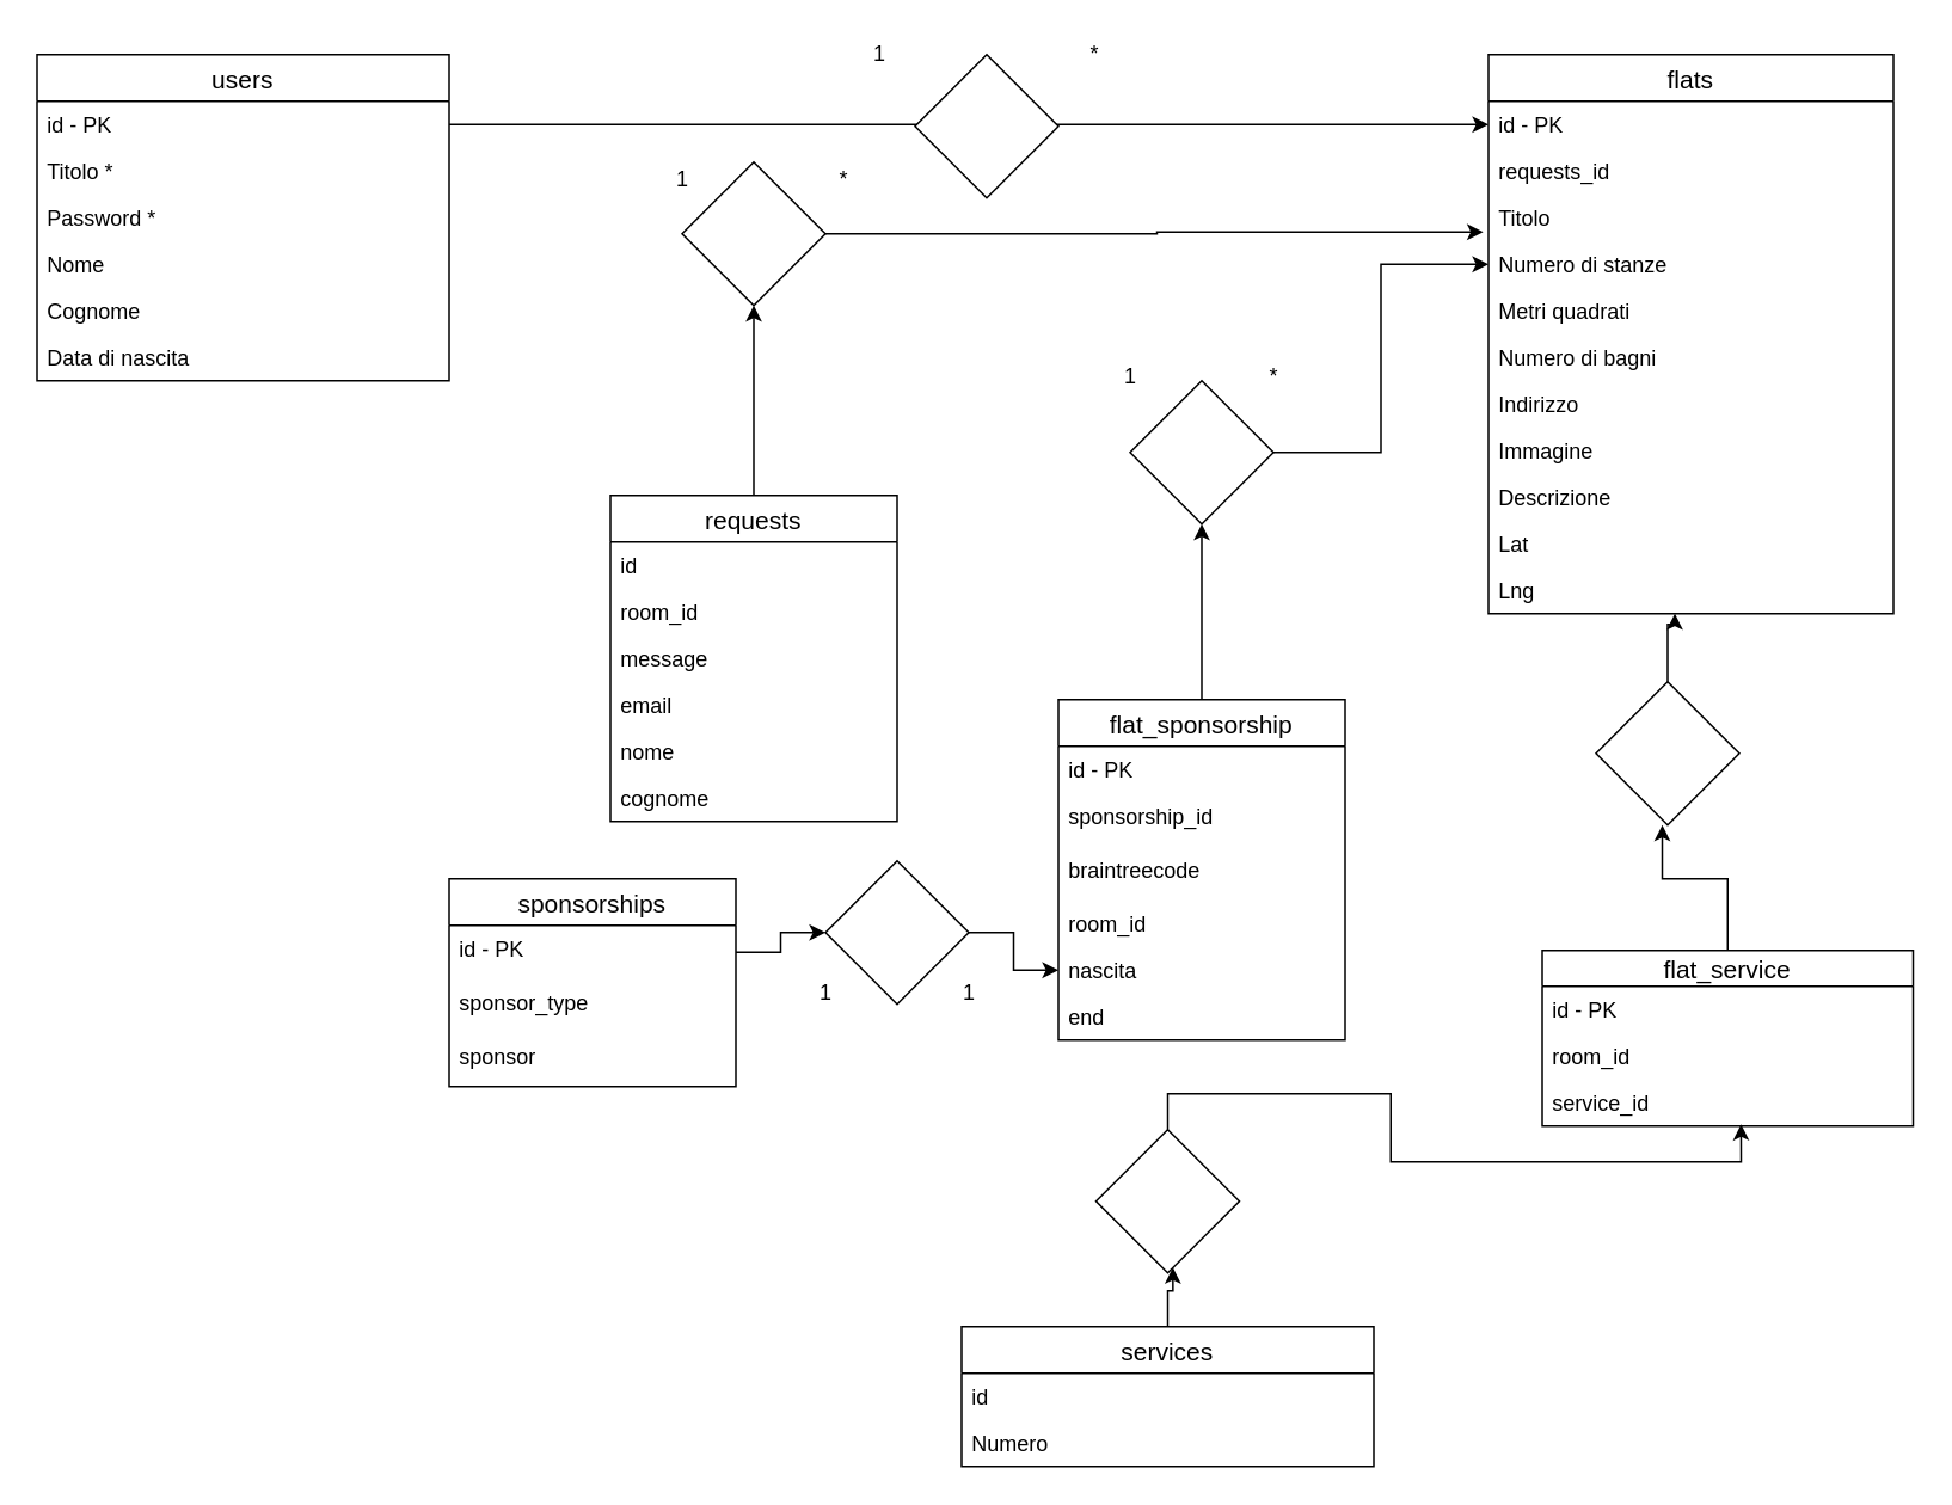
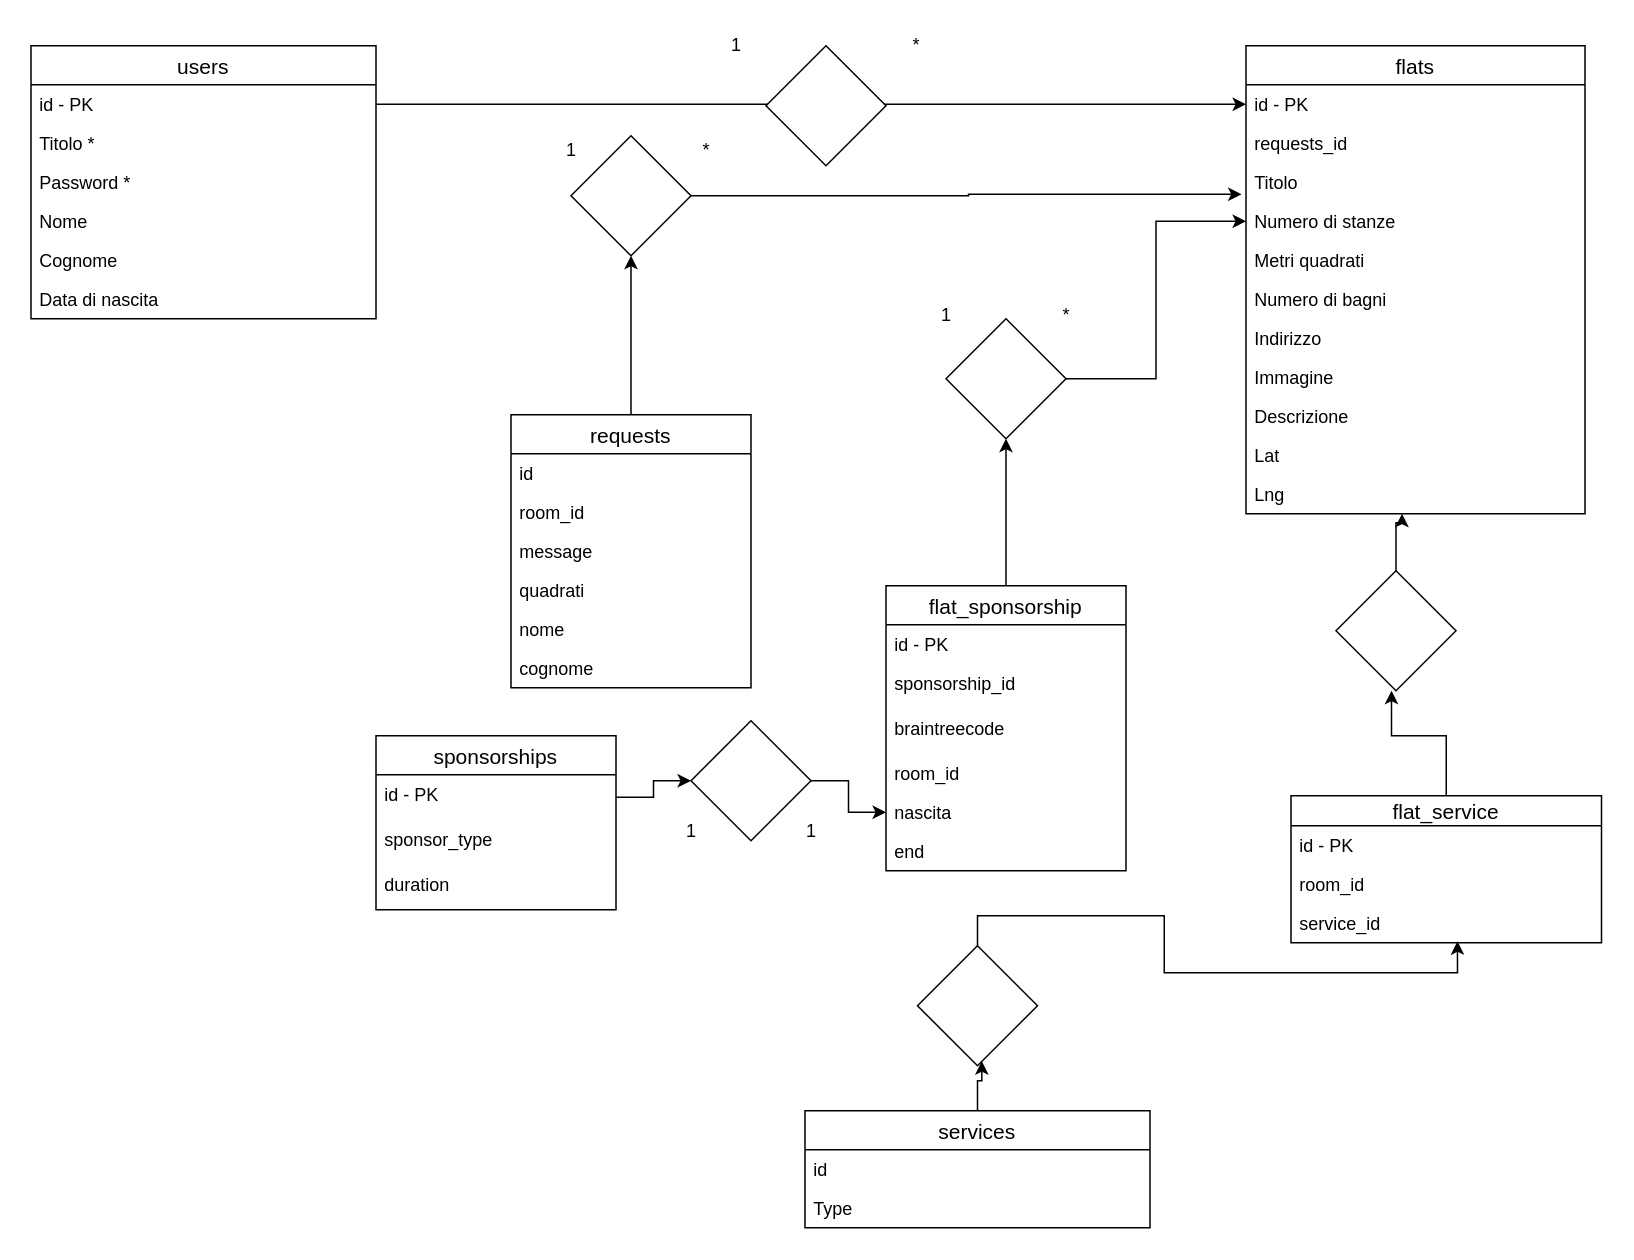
- <mxCell id="57" value="email" style="text;strokeColor=none;fillColor=none;spacingLeft=4;spacingRight=4;overflow=hidden;rotatable=0;points=[[0,0.5],[1,0.5]];portConstraint=eastwest;fontSize=12;" parent="53" vertex="1"><mxGeometry y="104" width="160" height="26" as="geometry" /></mxCell>
+ <mxCell id="57" value="quadrati" style="text;strokeColor=none;fillColor=none;spacingLeft=4;spacingRight=4;overflow=hidden;rotatable=0;points=[[0,0.5],[1,0.5]];portConstraint=eastwest;fontSize=12;" parent="53" vertex="1"><mxGeometry y="104" width="160" height="26" as="geometry" /></mxCell>
- <mxCell id="65" value="sponsor" style="text;strokeColor=none;fillColor=none;spacingLeft=4;spacingRight=4;overflow=hidden;rotatable=0;points=[[0,0.5],[1,0.5]];portConstraint=eastwest;fontSize=12;" vertex="1" parent="62"><mxGeometry y="86" width="160" height="30" as="geometry" /></mxCell>
+ <mxCell id="65" value="duration" style="text;strokeColor=none;fillColor=none;spacingLeft=4;spacingRight=4;overflow=hidden;rotatable=0;points=[[0,0.5],[1,0.5]];portConstraint=eastwest;fontSize=12;" vertex="1" parent="62"><mxGeometry y="86" width="160" height="30" as="geometry" /></mxCell>
- <mxCell id="16" value="Numero" style="text;strokeColor=none;fillColor=none;spacingLeft=4;spacingRight=4;overflow=hidden;rotatable=0;points=[[0,0.5],[1,0.5]];portConstraint=eastwest;fontSize=12;" parent="14" vertex="1"><mxGeometry y="52" width="230" height="26" as="geometry" /></mxCell>
+ <mxCell id="16" value="Type" style="text;strokeColor=none;fillColor=none;spacingLeft=4;spacingRight=4;overflow=hidden;rotatable=0;points=[[0,0.5],[1,0.5]];portConstraint=eastwest;fontSize=12;" parent="14" vertex="1"><mxGeometry y="52" width="230" height="26" as="geometry" /></mxCell>
